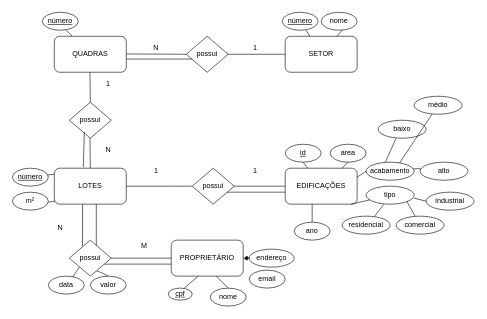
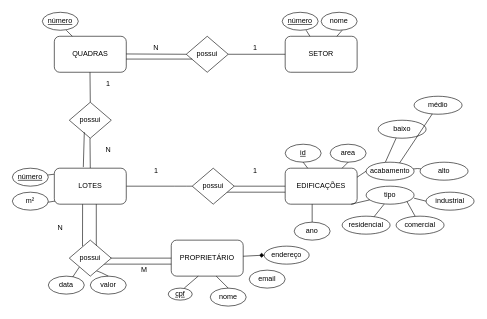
- <mxCell id="74" value="M" style="text;html=1;strokeColor=none;fillColor=none;align=center;verticalAlign=middle;whiteSpace=wrap;rounded=0;" vertex="1" parent="1"><mxGeometry x="220" y="400" width="40" height="20" as="geometry" /></mxCell>
+ <mxCell id="74" value="M" style="text;html=1;strokeColor=none;fillColor=none;align=center;verticalAlign=middle;whiteSpace=wrap;rounded=0;" vertex="1" parent="1"><mxGeometry x="220" y="440" width="40" height="20" as="geometry" /></mxCell>
- <mxCell id="53" value="endereço" style="ellipse;whiteSpace=wrap;html=1;" vertex="1" parent="1"><mxGeometry x="415" y="415" width="75" height="30" as="geometry" /></mxCell>
+ <mxCell id="53" value="endereço" style="ellipse;whiteSpace=wrap;html=1;" vertex="1" parent="1"><mxGeometry x="440" y="410" width="75" height="30" as="geometry" /></mxCell>
